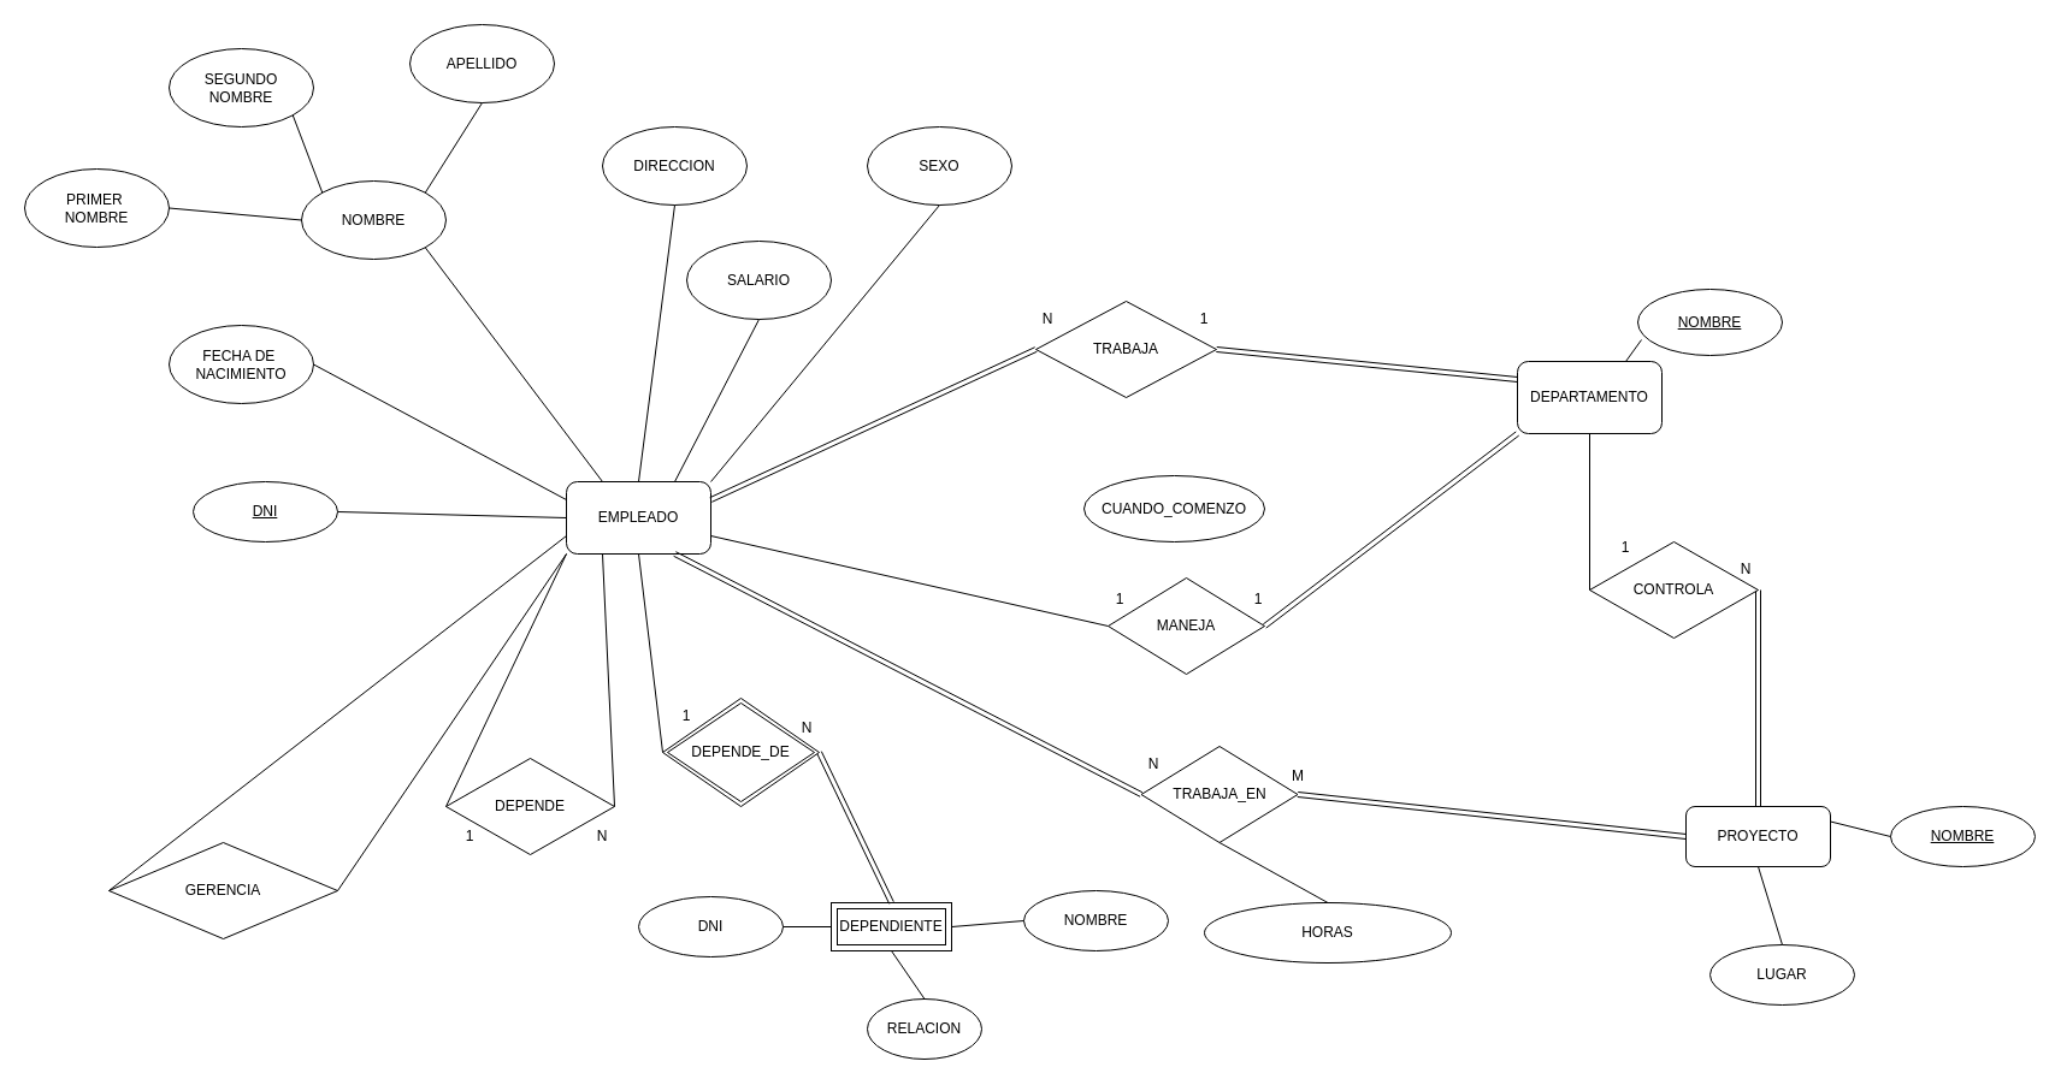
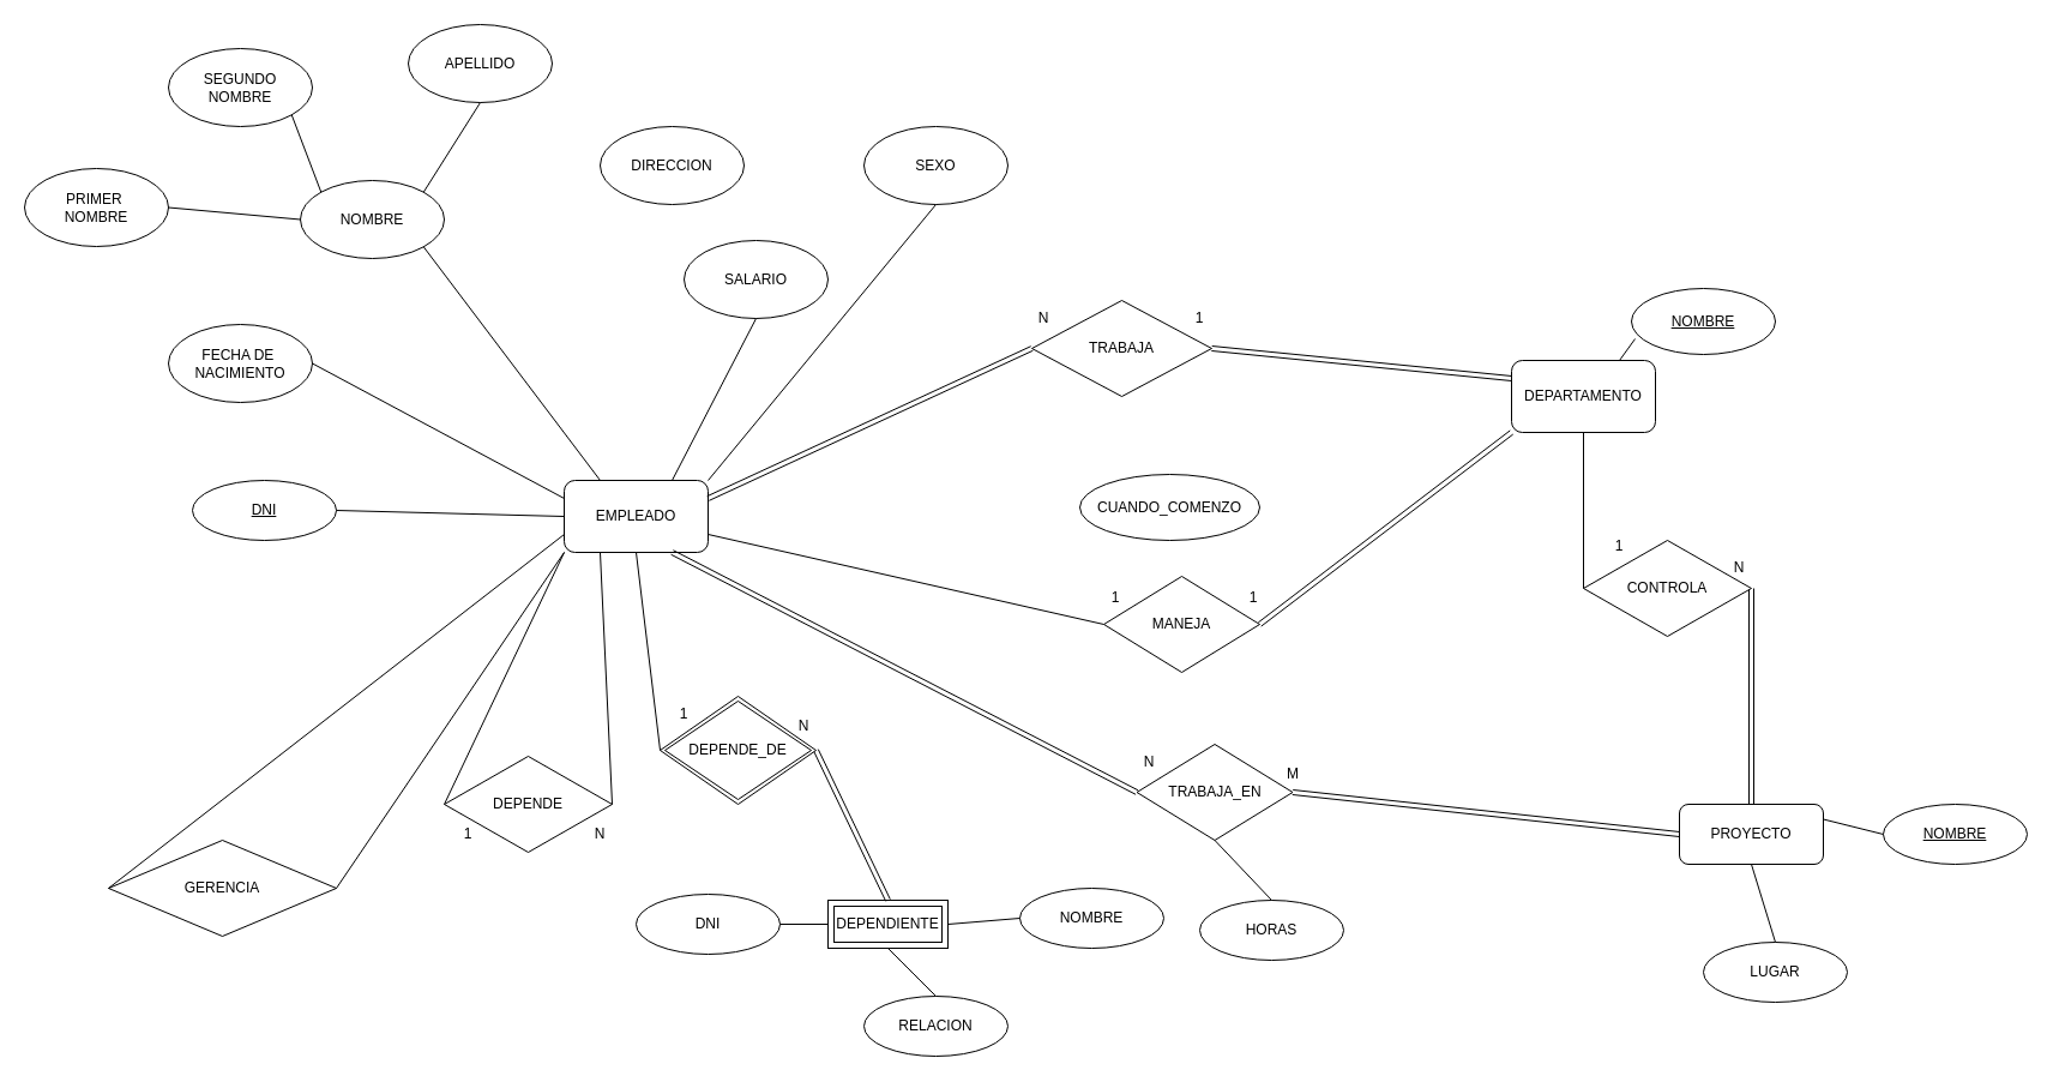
- <mxCell id="39" value="" style="endArrow=none;html=1;rounded=0;exitX=0.5;exitY=0;exitDx=0;exitDy=0;entryX=0.5;entryY=1;entryDx=0;entryDy=0;" parent="1" source="2" target="30" edge="1"><mxGeometry width="50" height="50" relative="1" as="geometry"><mxPoint x="730" y="550" as="sourcePoint" /><mxPoint x="780" y="500" as="targetPoint" /></mxGeometry></mxCell>
- <mxCell id="19" value="HORAS" style="ellipse;whiteSpace=wrap;html=1;" parent="1" vertex="1"><mxGeometry x="1000" y="750" width="205" height="50" as="geometry" /></mxCell>
+ <mxCell id="19" value="HORAS" style="ellipse;whiteSpace=wrap;html=1;" parent="1" vertex="1"><mxGeometry x="1000" y="750" width="120" height="50" as="geometry" /></mxCell>
- <mxCell id="21" value="RELACION" style="ellipse;whiteSpace=wrap;html=1;" parent="1" vertex="1"><mxGeometry x="720" y="830" width="95" height="50" as="geometry" /></mxCell>
+ <mxCell id="21" value="RELACION" style="ellipse;whiteSpace=wrap;html=1;" parent="1" vertex="1"><mxGeometry x="720" y="830" width="120" height="50" as="geometry" /></mxCell>
